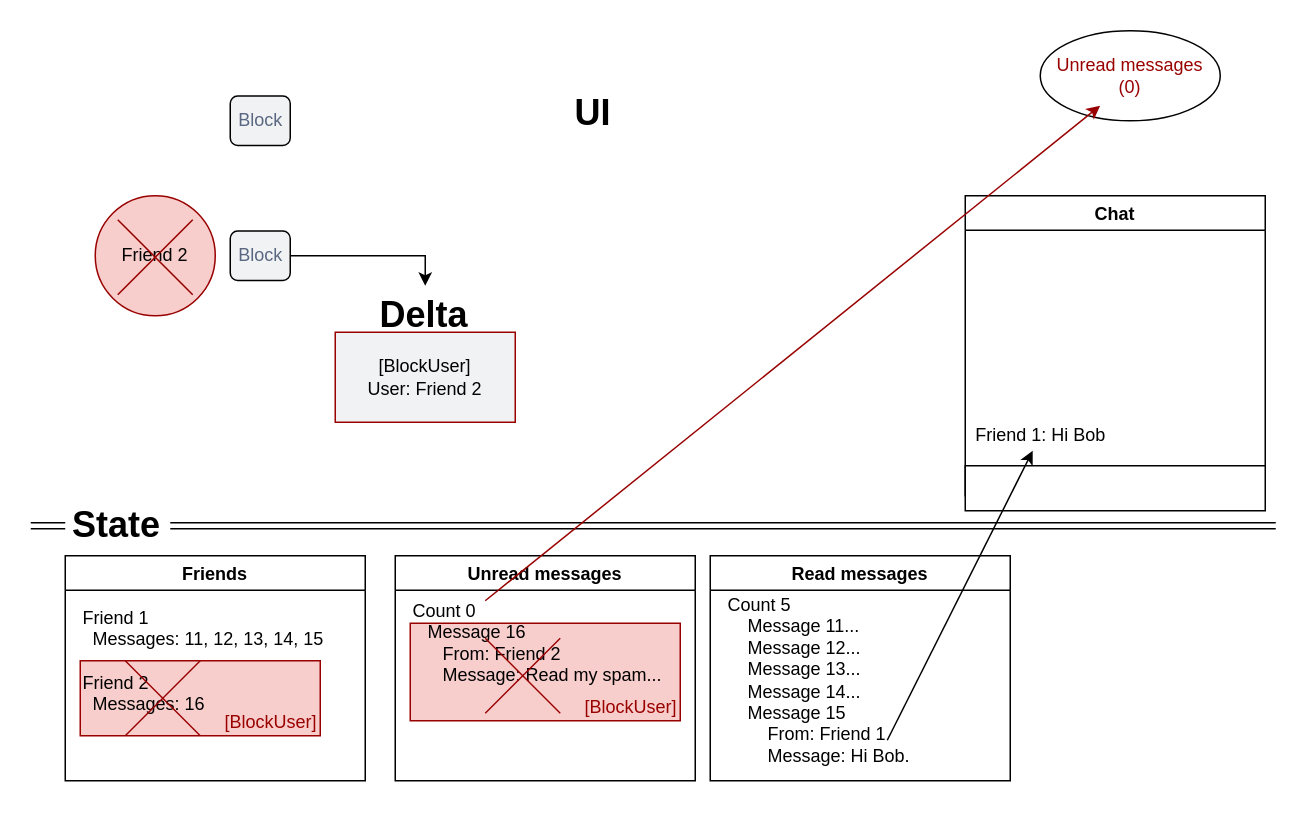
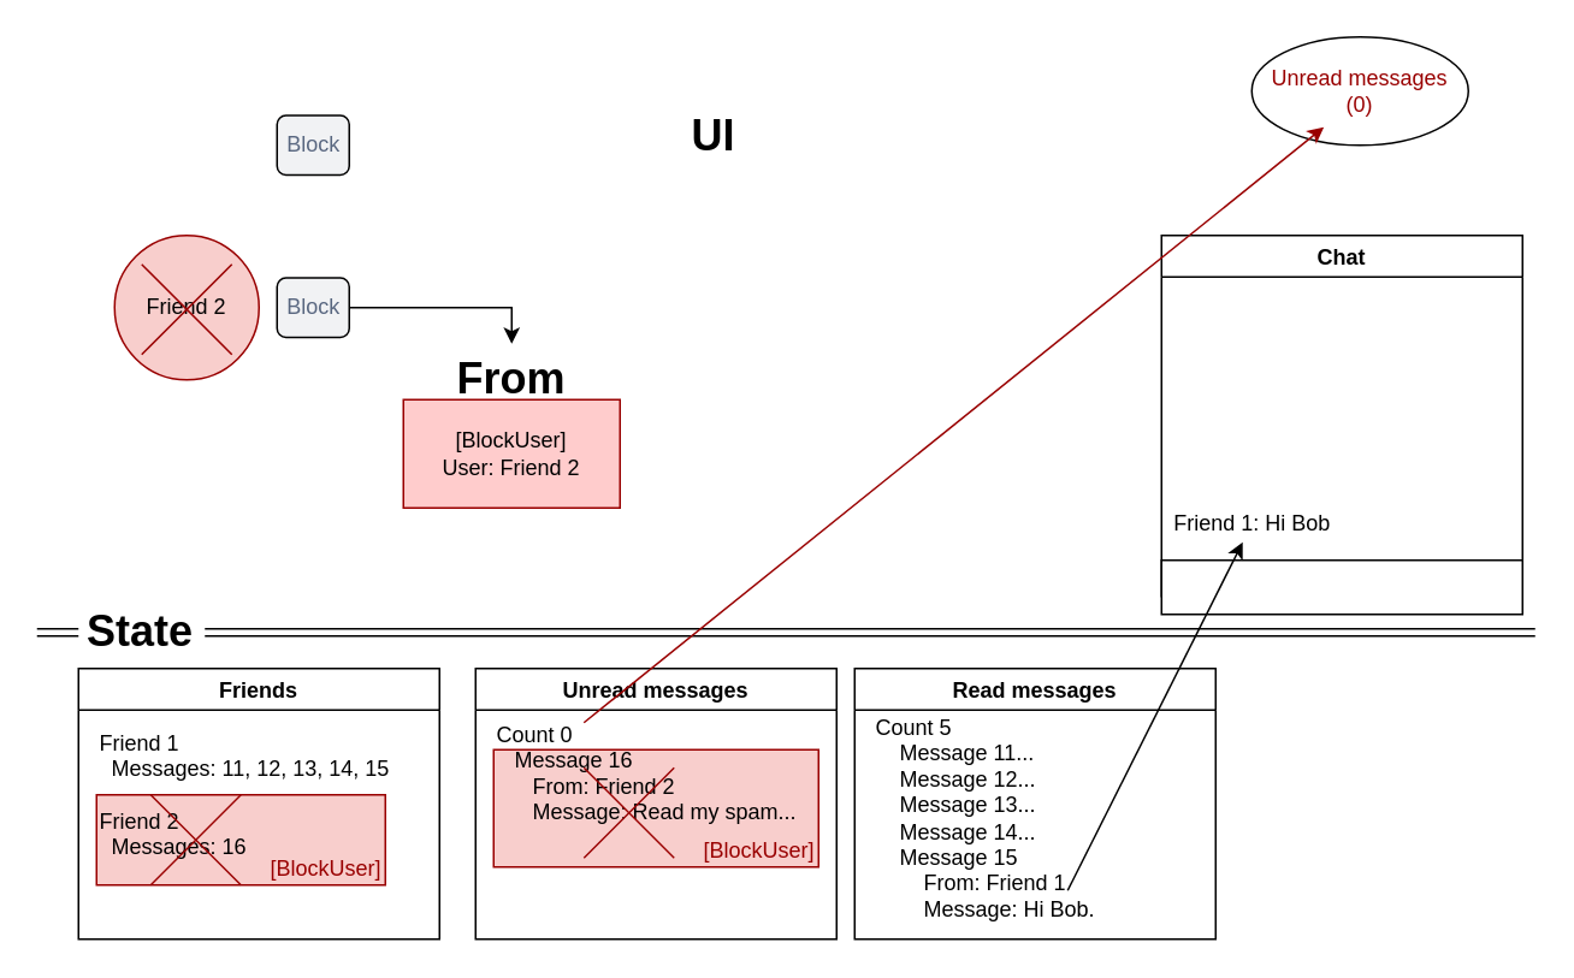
- <mxCell id="24" value="&lt;h1&gt;Delta&lt;/h1&gt;" style="text;html=1;strokeColor=none;fillColor=none;spacing=5;spacingTop=-20;whiteSpace=wrap;overflow=hidden;rounded=0;" vertex="1" parent="22"><mxGeometry x="25" width="70" height="35" as="geometry" /></mxCell>
+ <mxCell id="24" value="&lt;h1&gt;From&lt;/h1&gt;" style="text;html=1;strokeColor=none;fillColor=none;spacing=5;spacingTop=-20;whiteSpace=wrap;overflow=hidden;rounded=0;" vertex="1" parent="22"><mxGeometry x="25" width="70" height="35" as="geometry" /></mxCell>
- <mxCell id="23" value="[BlockUser]&lt;br&gt;User: Friend 2" style="rounded=0;whiteSpace=wrap;html=1;fillColor=#f1f2f4;strokeColor=#990000;" vertex="1" parent="22"><mxGeometry y="31" width="120" height="60" as="geometry" /></mxCell>
+ <mxCell id="23" value="[BlockUser]&lt;br&gt;User: Friend 2" style="rounded=0;whiteSpace=wrap;html=1;fillColor=#FFCCCC;strokeColor=#990000;" vertex="1" parent="22"><mxGeometry y="31" width="120" height="60" as="geometry" /></mxCell>
